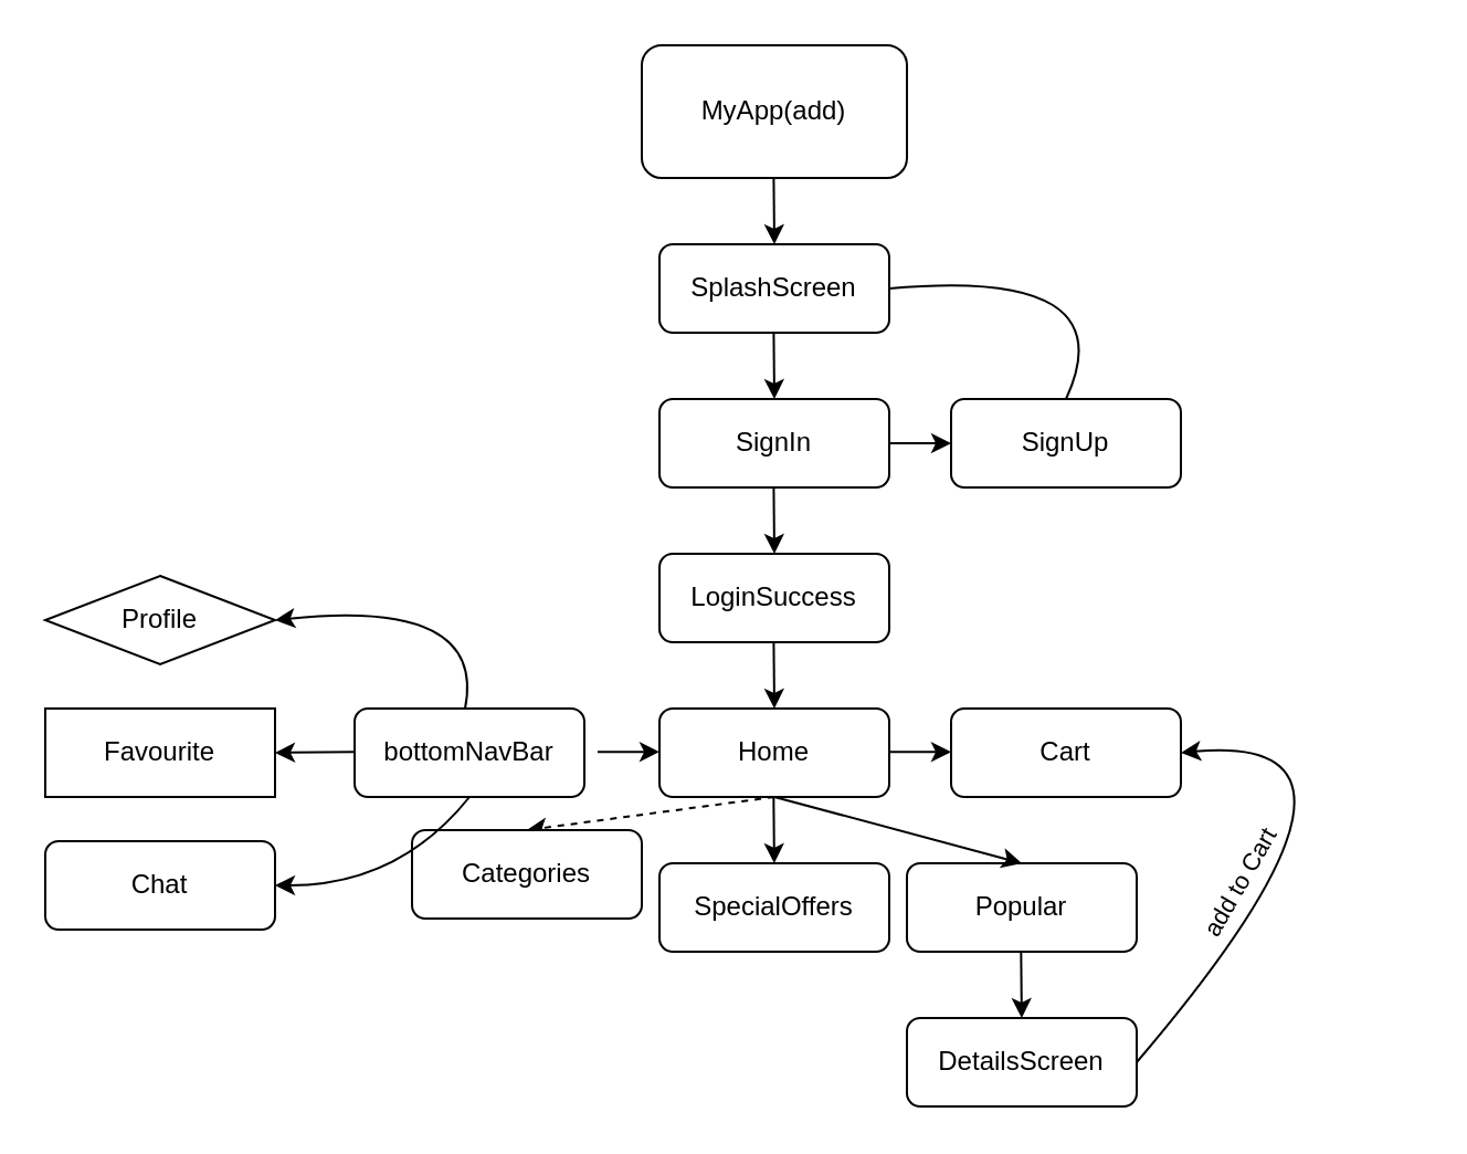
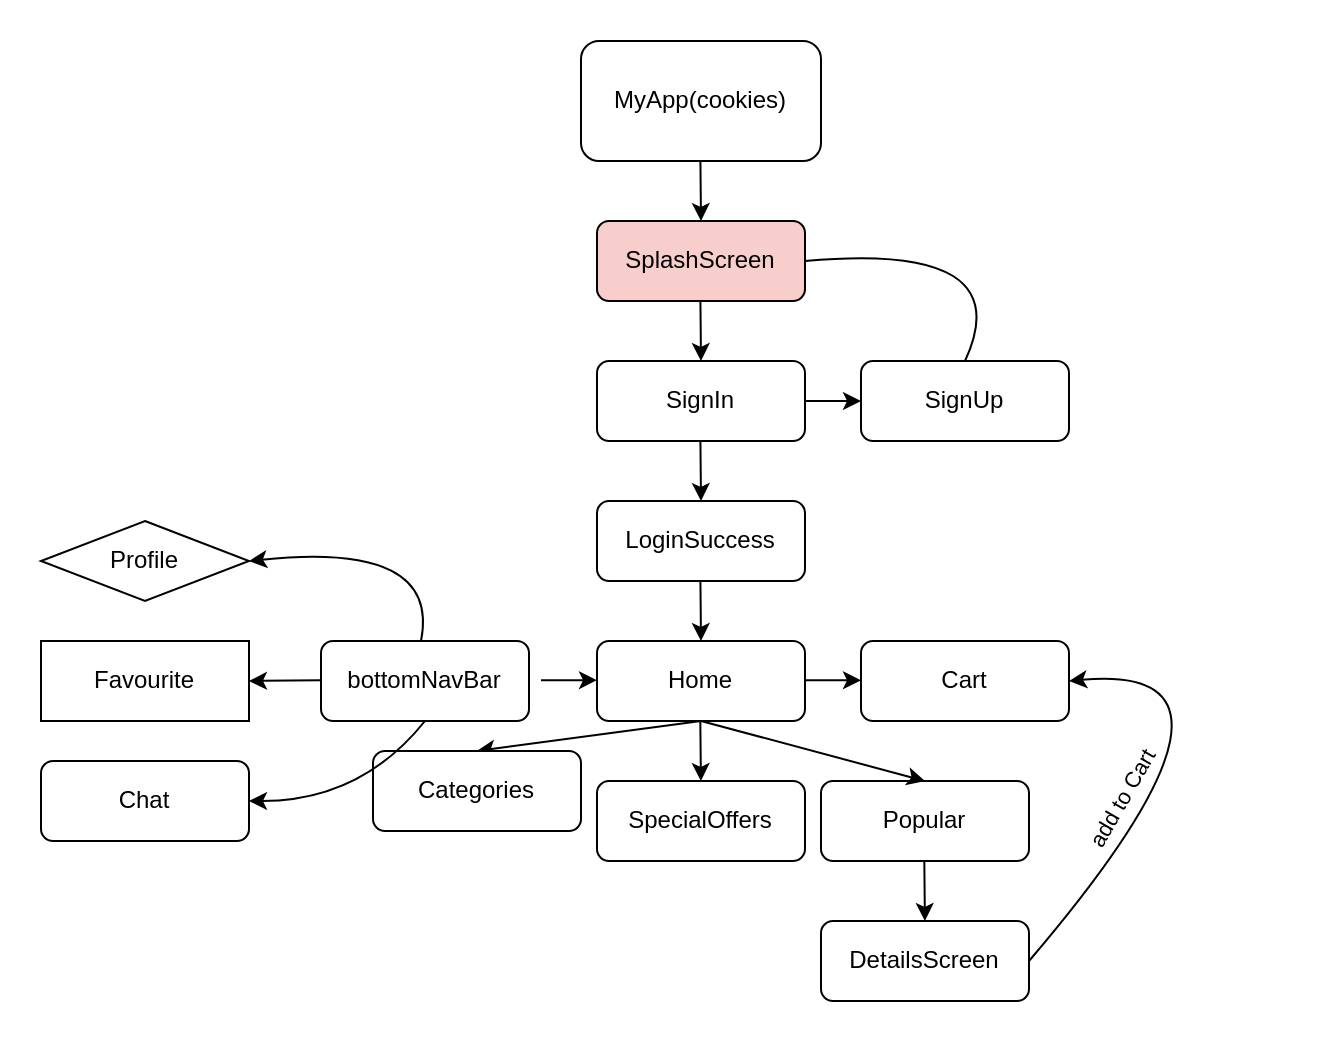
- <mxCell id="2" value="MyApp(add)" style="rounded=1;whiteSpace=wrap;html=1;" vertex="1" parent="1"><mxGeometry x="290" y="20" width="120" height="60" as="geometry" /></mxCell>
+ <mxCell id="2" value="MyApp(cookies)" style="rounded=1;whiteSpace=wrap;html=1;" vertex="1" parent="1"><mxGeometry x="290" y="20" width="120" height="60" as="geometry" /></mxCell>
- <mxCell id="4" value="SplashScreen" style="rounded=1;whiteSpace=wrap;html=1;" vertex="1" parent="1"><mxGeometry x="298" y="110" width="104" height="40" as="geometry" /></mxCell>
+ <mxCell id="4" value="SplashScreen" style="rounded=1;whiteSpace=wrap;html=1;fillColor=#f8cecc;" vertex="1" parent="1"><mxGeometry x="298" y="110" width="104" height="40" as="geometry" /></mxCell>
- <mxCell id="16" value="" style="endArrow=classic;html=1;exitX=0.5;exitY=1;exitDx=0;exitDy=0;entryX=0.5;entryY=0;entryDx=0;entryDy=0;dashed=1;" edge="1" parent="1" source="11" target="17"><mxGeometry width="50" height="50" relative="1" as="geometry"><mxPoint x="430" y="370" as="sourcePoint" /><mxPoint x="300" y="390" as="targetPoint" /></mxGeometry></mxCell>
+ <mxCell id="16" value="" style="endArrow=classic;html=1;exitX=0.5;exitY=1;exitDx=0;exitDy=0;entryX=0.5;entryY=0;entryDx=0;entryDy=0;" edge="1" parent="1" source="11" target="17"><mxGeometry width="50" height="50" relative="1" as="geometry"><mxPoint x="430" y="370" as="sourcePoint" /><mxPoint x="300" y="390" as="targetPoint" /></mxGeometry></mxCell>
